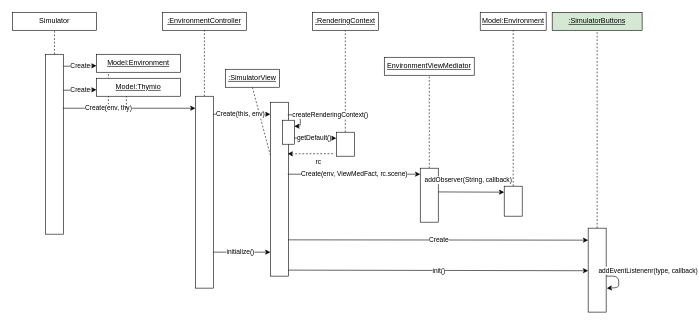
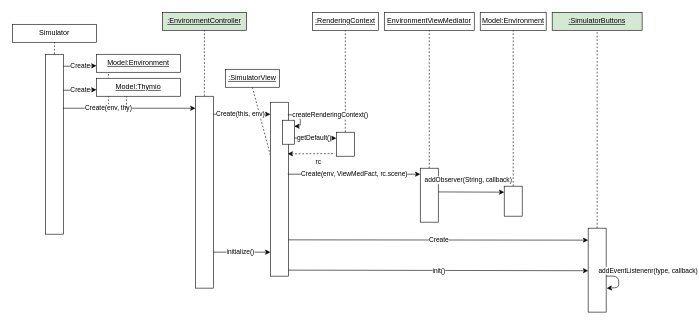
- <mxCell id="3" value="Simulator" style="rounded=0;whiteSpace=wrap;html=1;" vertex="1" parent="1"><mxGeometry x="20" y="20" width="140" height="30" as="geometry" /></mxCell>
+ <mxCell id="3" value="Simulator" style="rounded=0;whiteSpace=wrap;html=1;" vertex="1" parent="1"><mxGeometry x="20" y="40" width="140" height="30" as="geometry" /></mxCell>
- <mxCell id="6" value="&lt;u&gt;:EnvironmentController&lt;/u&gt;" style="rounded=0;whiteSpace=wrap;html=1;" vertex="1" parent="1"><mxGeometry x="270" y="20" width="140" height="30" as="geometry" /></mxCell>
+ <mxCell id="6" value="&lt;u&gt;:EnvironmentController&lt;/u&gt;" style="rounded=0;whiteSpace=wrap;html=1;fillColor=#d5e8d4;" vertex="1" parent="1"><mxGeometry x="270" y="20" width="140" height="30" as="geometry" /></mxCell>
- <mxCell id="26" value="&lt;u&gt;EnvironmentViewMediator&lt;/u&gt;" style="rounded=0;whiteSpace=wrap;html=1;" vertex="1" parent="1"><mxGeometry x="640" y="95" width="150" height="30" as="geometry" /></mxCell>
+ <mxCell id="26" value="&lt;u&gt;EnvironmentViewMediator&lt;/u&gt;" style="rounded=0;whiteSpace=wrap;html=1;" vertex="1" parent="1"><mxGeometry x="640" y="20" width="150" height="30" as="geometry" /></mxCell>
